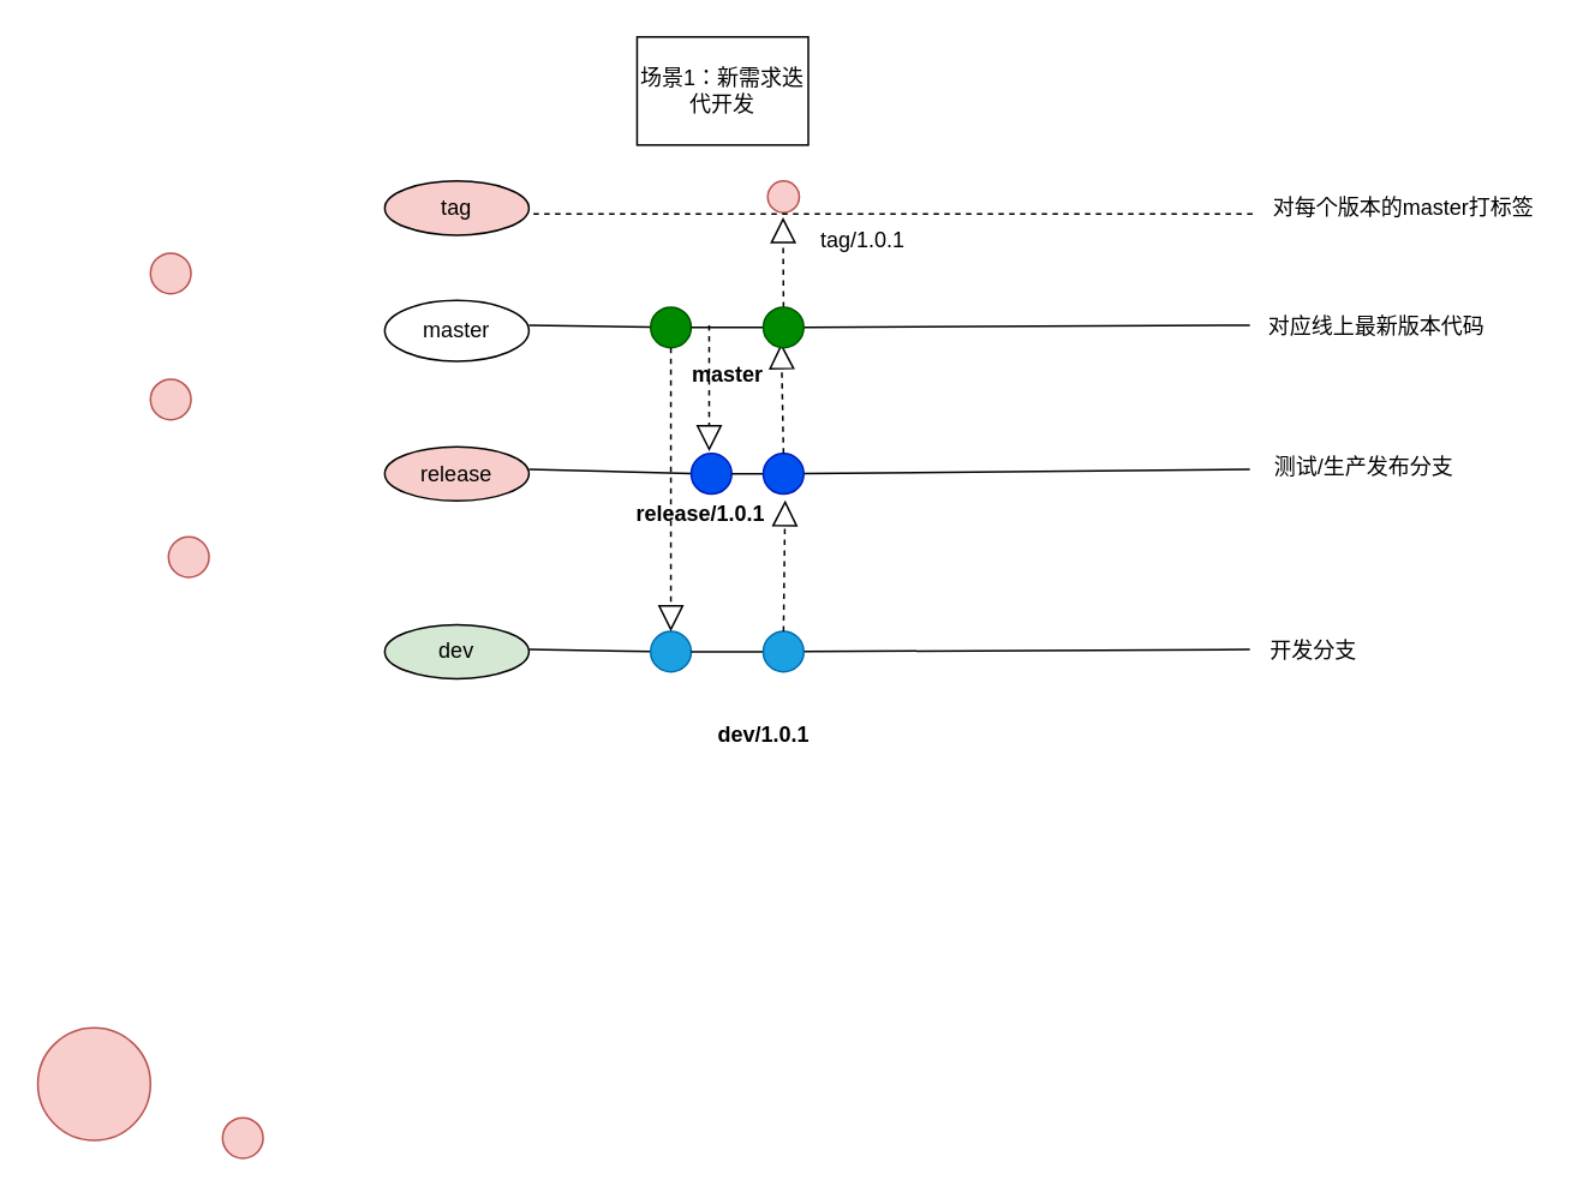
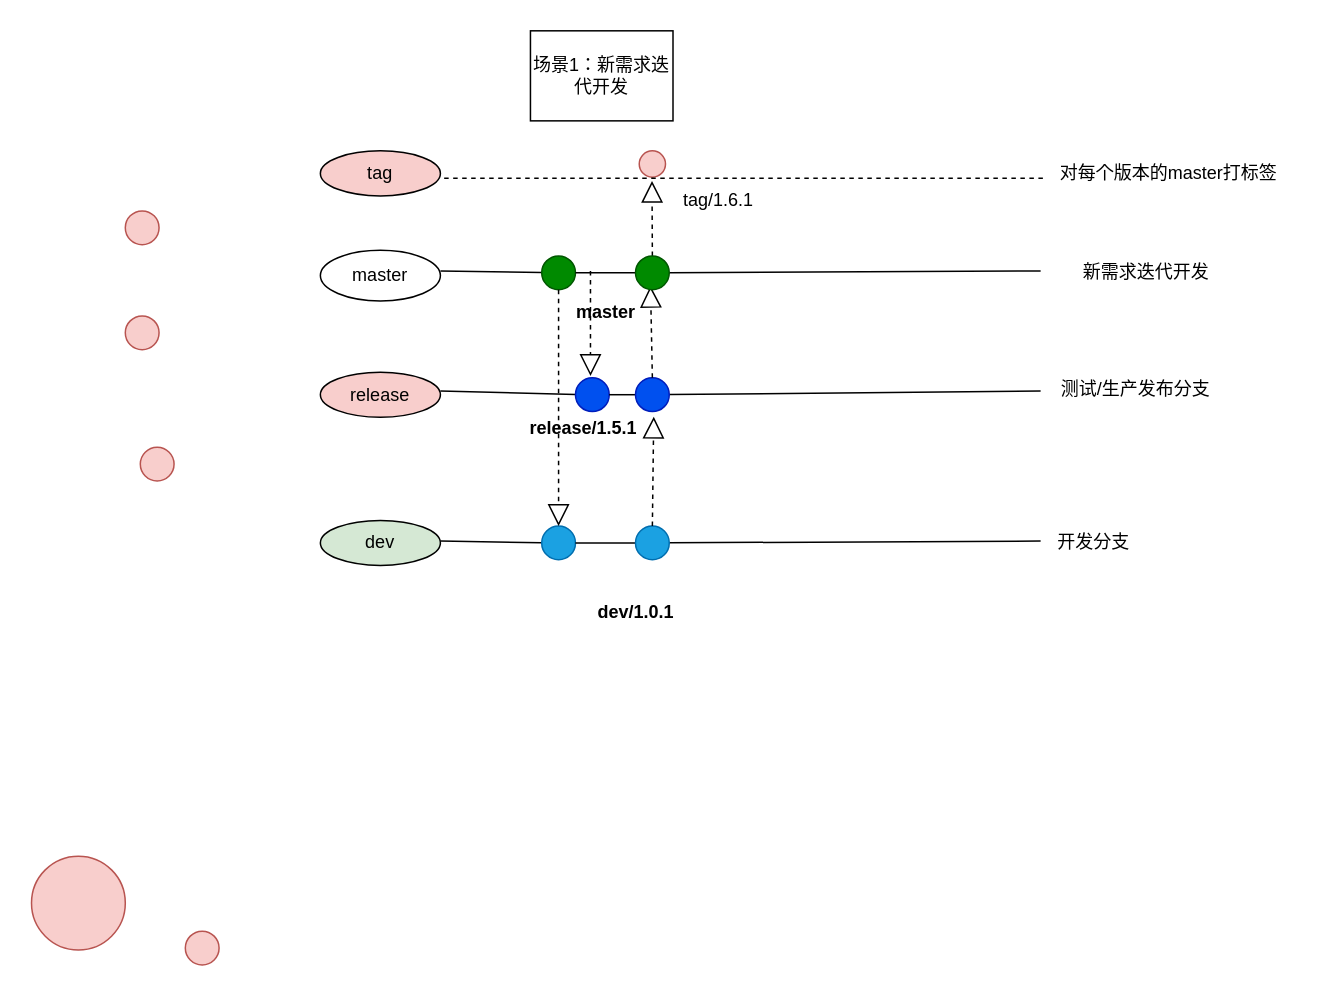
- <mxCell id="41" value="tag/1.0.1" style="text;html=1;align=center;verticalAlign=middle;resizable=0;points=[];autosize=1;strokeColor=none;fillColor=none;" vertex="1" parent="1"><mxGeometry x="443" y="117.5" width="70" height="30" as="geometry" /></mxCell>
+ <mxCell id="41" value="tag/1.6.1" style="text;html=1;align=center;verticalAlign=middle;resizable=0;points=[];autosize=1;strokeColor=none;fillColor=none;" vertex="1" parent="1"><mxGeometry x="443" y="117.5" width="70" height="30" as="geometry" /></mxCell>
- <mxCell id="27" value="对应线上最新版本代码" style="text;html=1;align=center;verticalAlign=middle;resizable=0;points=[];autosize=1;strokeColor=none;fillColor=none;" vertex="1" parent="1"><mxGeometry x="693" y="166.25" width="140" height="30" as="geometry" /></mxCell>
+ <mxCell id="27" value="新需求迭代开发" style="text;html=1;align=center;verticalAlign=middle;resizable=0;points=[];autosize=1;strokeColor=none;fillColor=none;" vertex="1" parent="1"><mxGeometry x="693" y="166.25" width="140" height="30" as="geometry" /></mxCell>
- <mxCell id="21" value="release/1.0.1" style="text;html=1;align=center;verticalAlign=middle;resizable=0;points=[];autosize=1;strokeColor=none;fillColor=none;fontStyle=1" vertex="1" parent="1"><mxGeometry x="343" y="270" width="90" height="30" as="geometry" /></mxCell>
+ <mxCell id="21" value="release/1.5.1" style="text;html=1;align=center;verticalAlign=middle;resizable=0;points=[];autosize=1;strokeColor=none;fillColor=none;fontStyle=1" vertex="1" parent="1"><mxGeometry x="343" y="270" width="90" height="30" as="geometry" /></mxCell>
